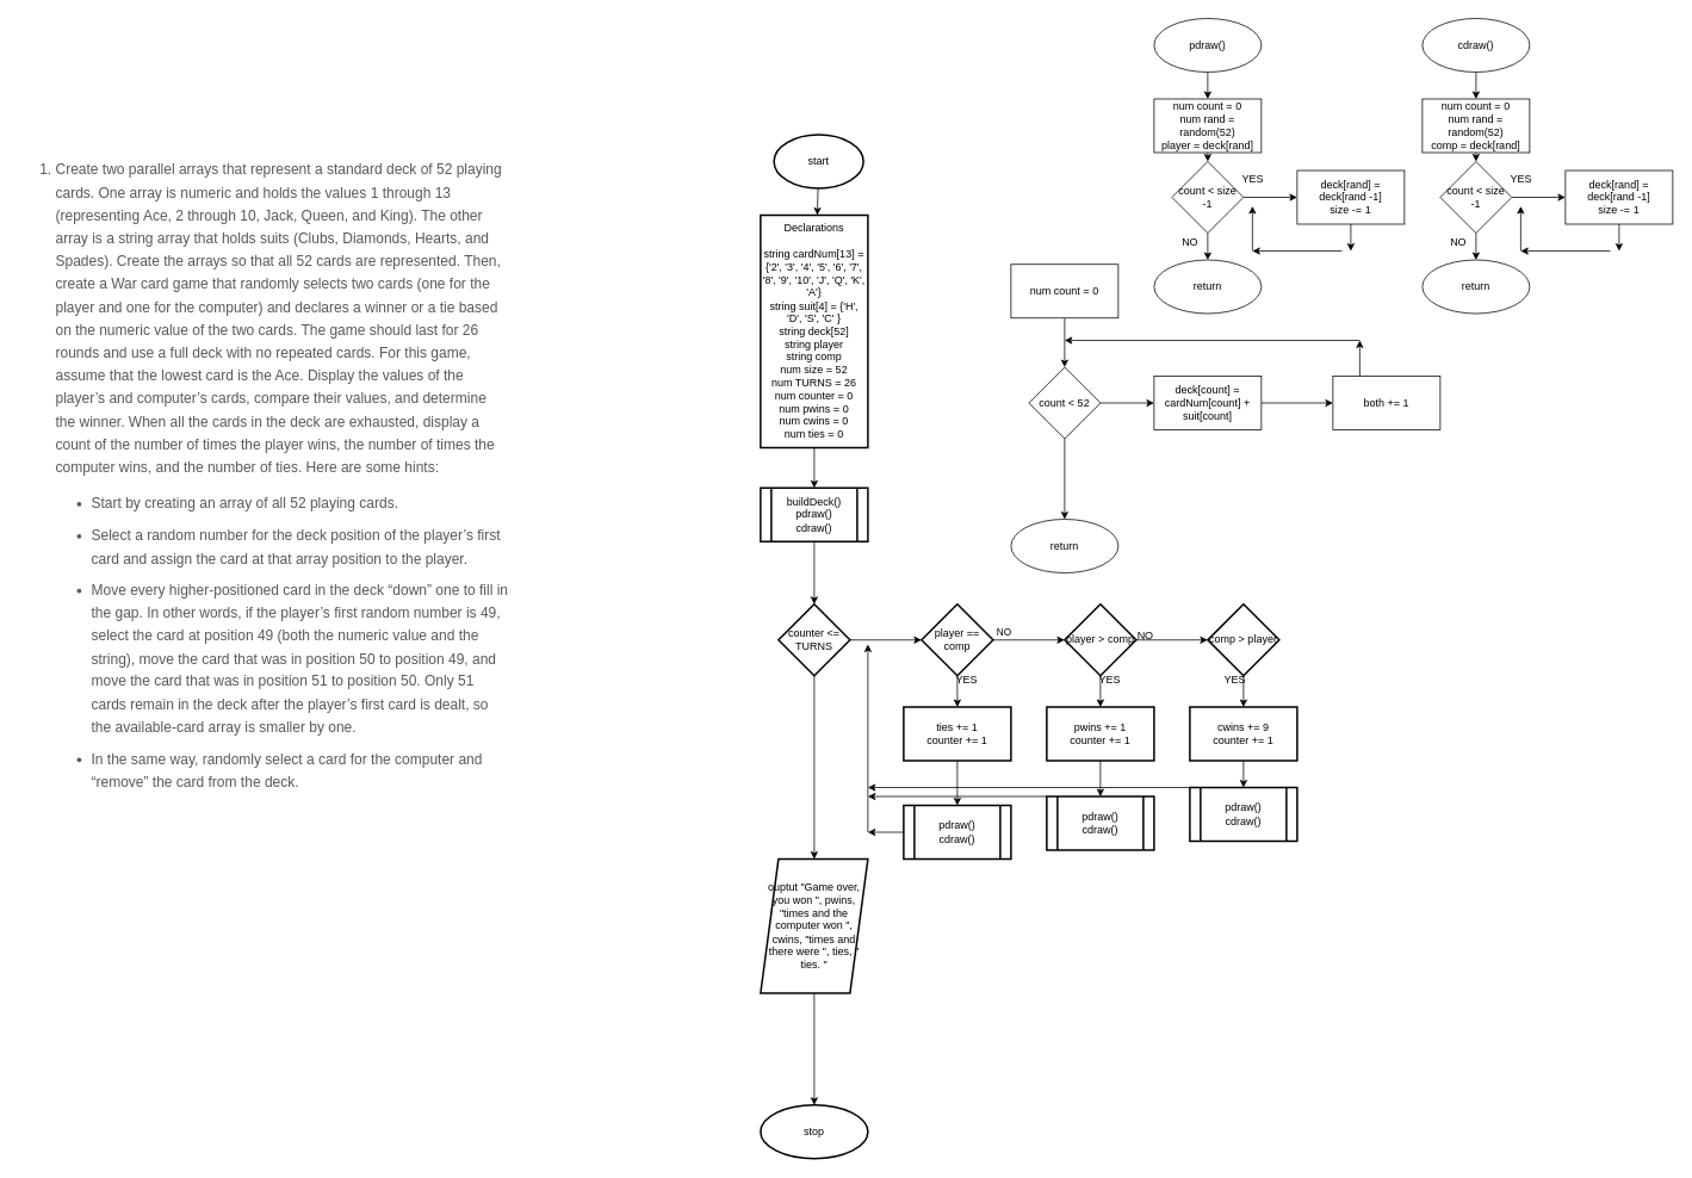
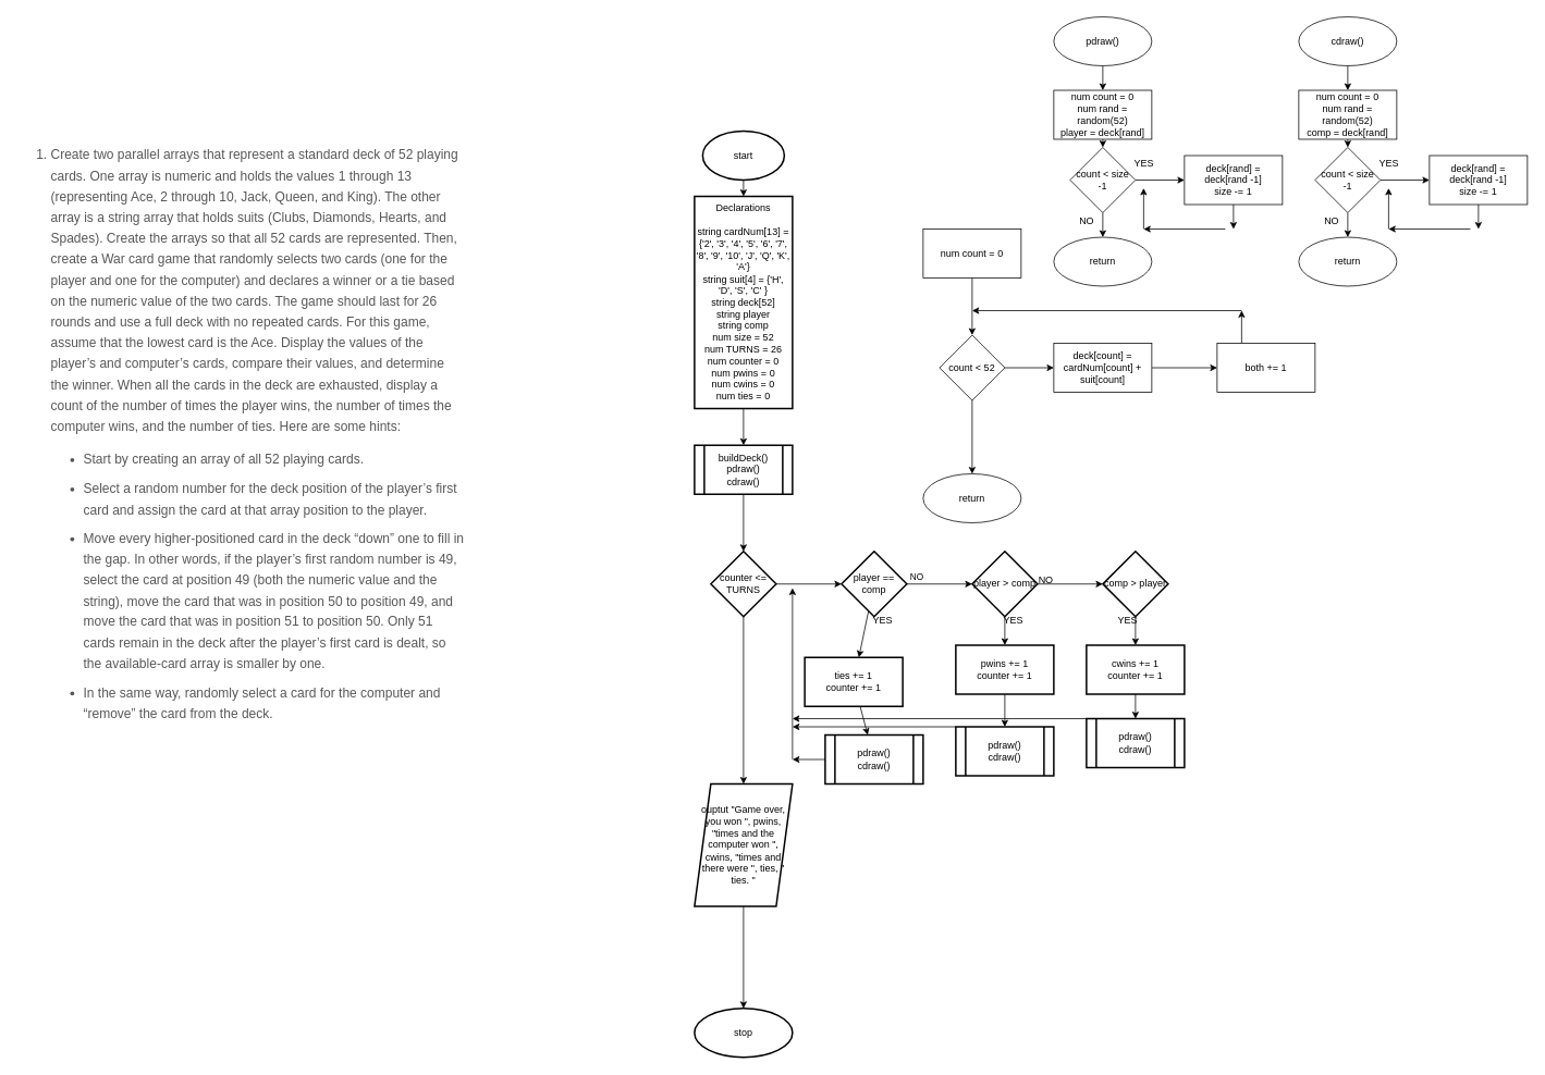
- <mxCell id="4" value="start" style="strokeWidth=2;html=1;shape=mxgraph.flowchart.start_1;whiteSpace=wrap;" vertex="1" parent="1"><mxGeometry x="865" y="150" width="100" height="60" as="geometry" /></mxCell>
+ <mxCell id="4" value="start" style="strokeWidth=2;html=1;shape=mxgraph.flowchart.start_1;whiteSpace=wrap;" vertex="1" parent="1"><mxGeometry x="860" y="160" width="100" height="60" as="geometry" /></mxCell>
- <mxCell id="8" value="num count = 0" style="whiteSpace=wrap;html=1;" vertex="1" parent="1"><mxGeometry x="1130" y="295" width="120" height="60" as="geometry" /></mxCell>
+ <mxCell id="8" value="num count = 0" style="whiteSpace=wrap;html=1;" vertex="1" parent="1"><mxGeometry x="1130" y="280" width="120" height="60" as="geometry" /></mxCell>
- <mxCell id="56" value="ties += 1&lt;br&gt;counter += 1" style="whiteSpace=wrap;html=1;strokeWidth=2;" vertex="1" parent="1"><mxGeometry x="1010" y="790" width="120" height="60" as="geometry" /></mxCell>
+ <mxCell id="56" value="ties += 1&lt;br&gt;counter += 1" style="whiteSpace=wrap;html=1;strokeWidth=2;" vertex="1" parent="1"><mxGeometry x="985" y="805" width="120" height="60" as="geometry" /></mxCell>
- <mxCell id="73" value="cwins += 9&lt;br&gt;counter += 1" style="whiteSpace=wrap;html=1;strokeWidth=2;" vertex="1" parent="1"><mxGeometry x="1330" y="790" width="120" height="60" as="geometry" /></mxCell>
+ <mxCell id="73" value="cwins += 1&lt;br&gt;counter += 1" style="whiteSpace=wrap;html=1;strokeWidth=2;" vertex="1" parent="1"><mxGeometry x="1330" y="790" width="120" height="60" as="geometry" /></mxCell>
